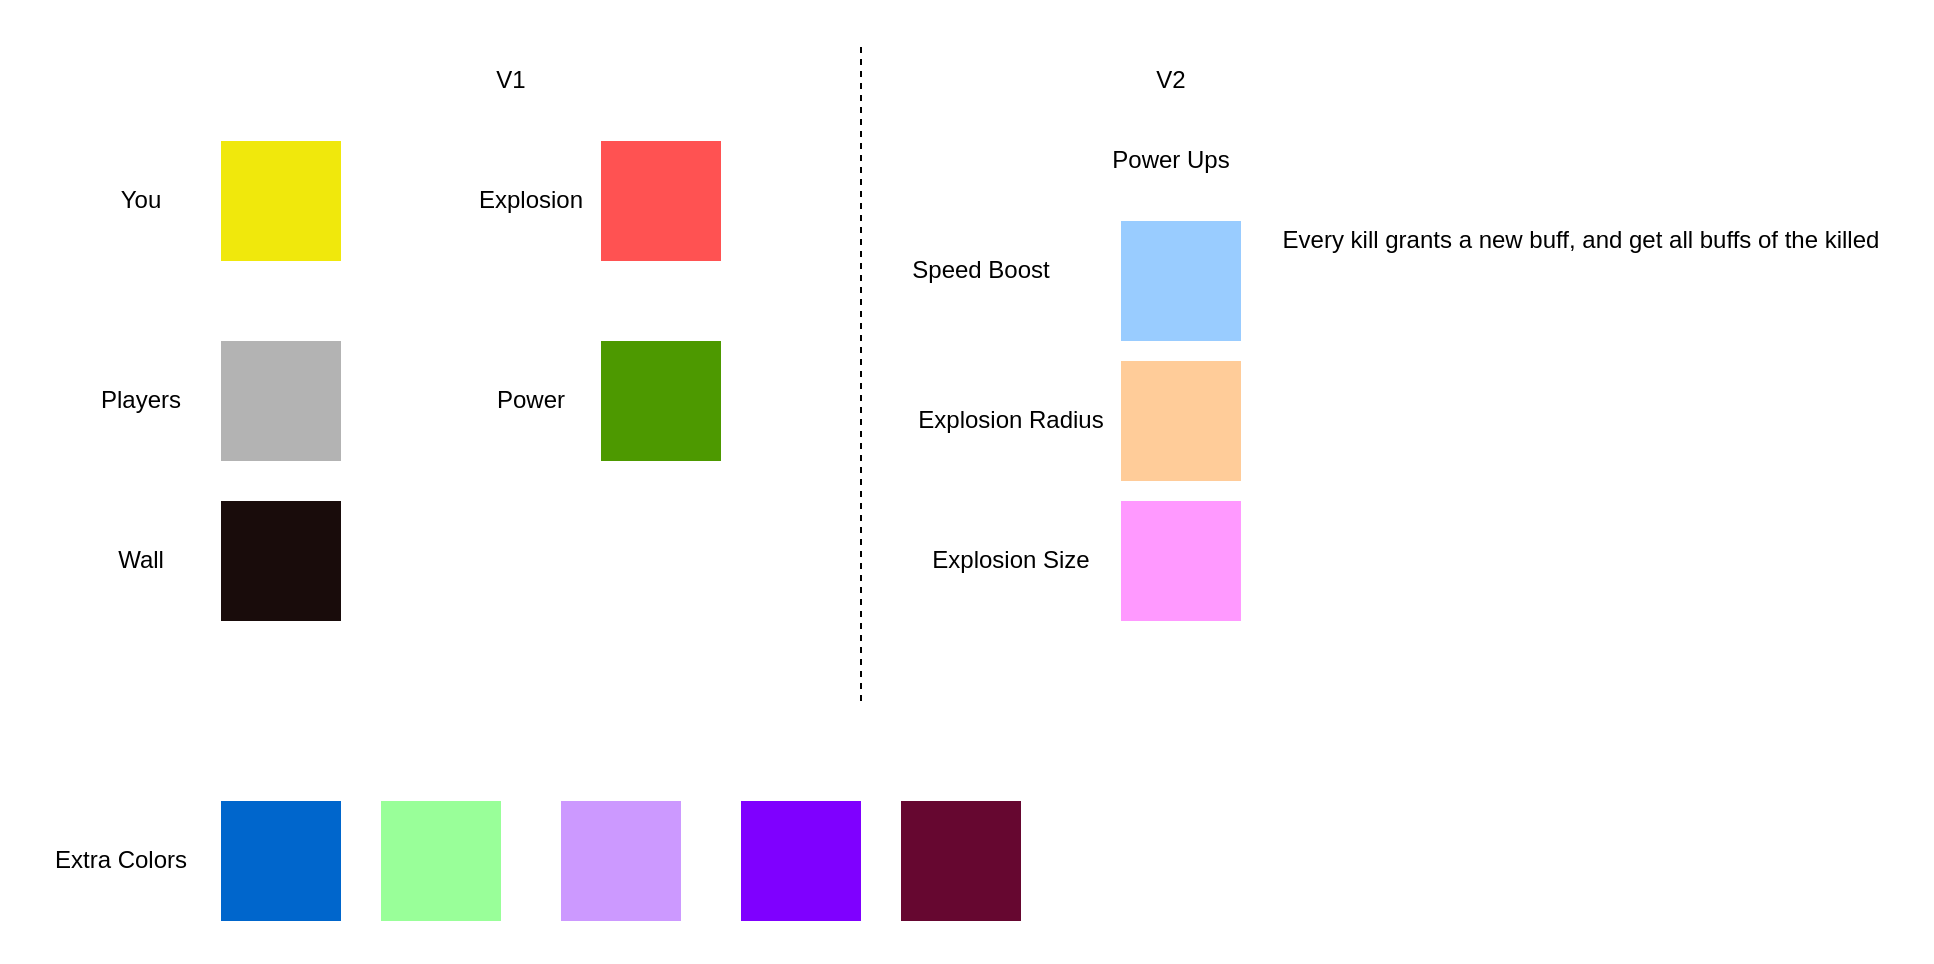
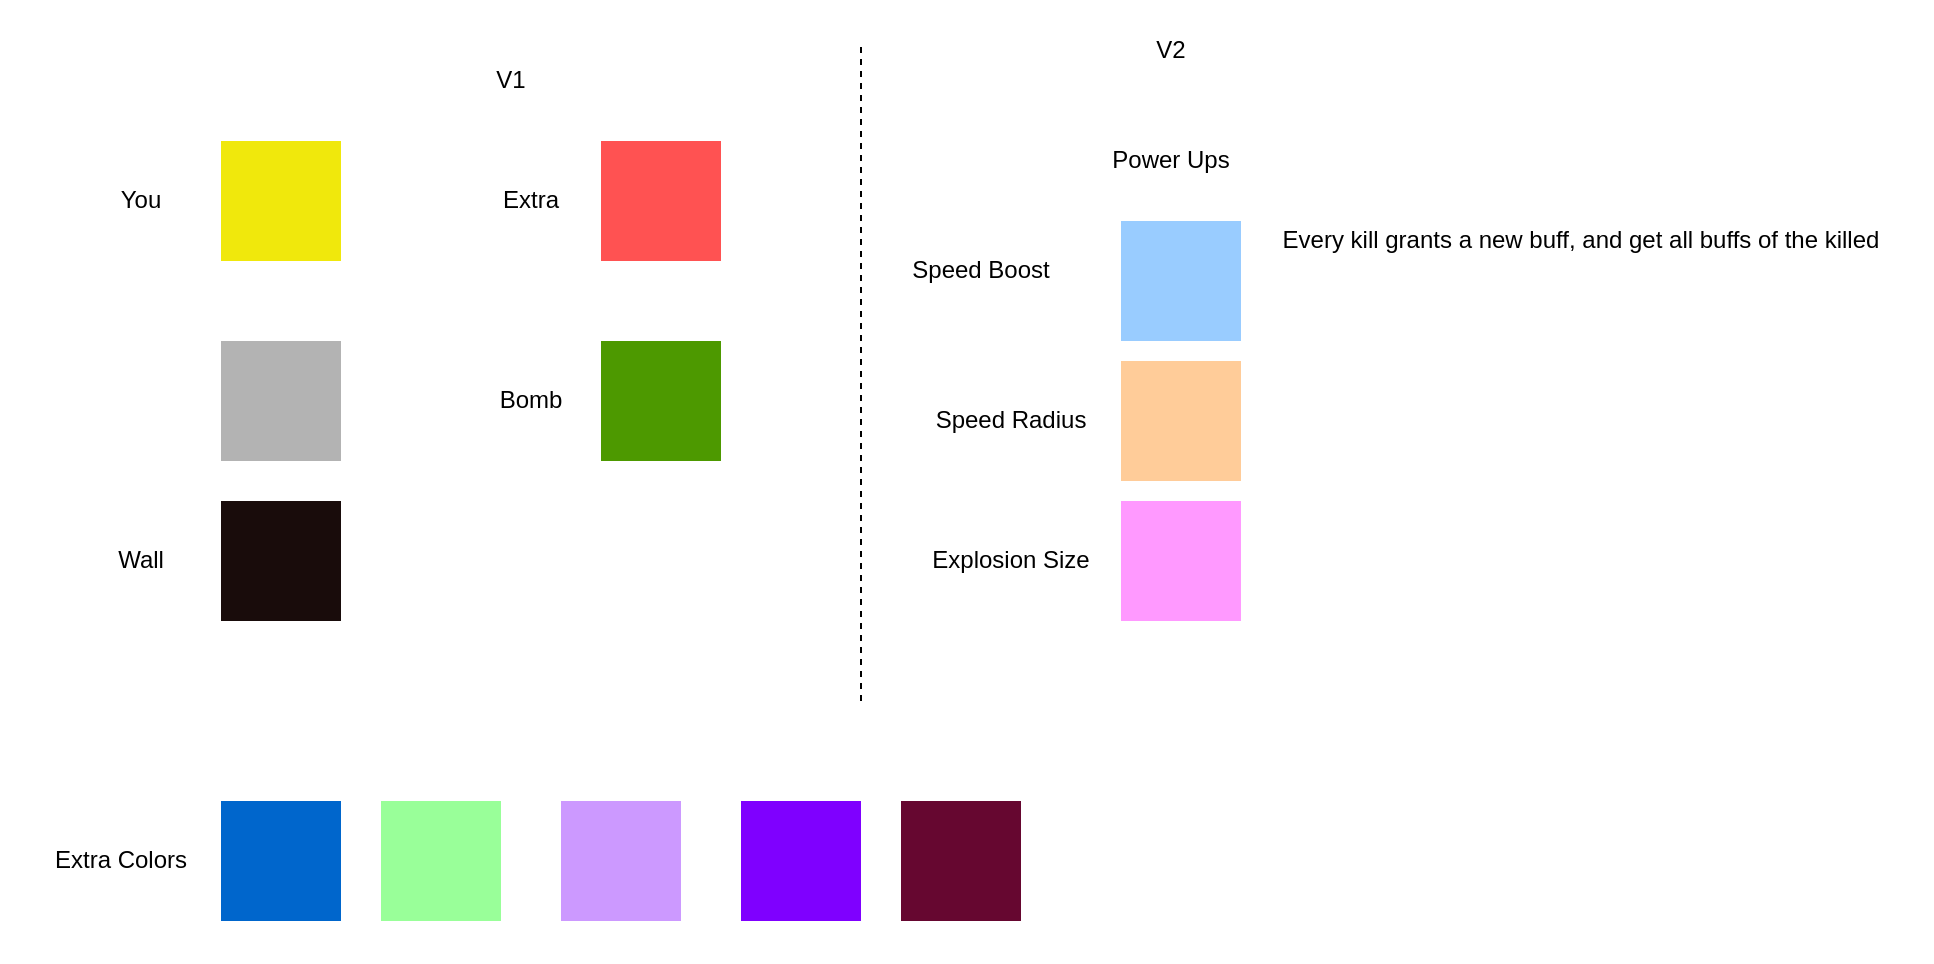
- <mxCell id="14" value="V2" style="text;html=1;align=center;verticalAlign=middle;resizable=0;points=[];autosize=1;" vertex="1" parent="1"><mxGeometry x="570" y="30" width="30" height="20" as="geometry" /></mxCell>
+ <mxCell id="14" value="V2" style="text;html=1;align=center;verticalAlign=middle;resizable=0;points=[];autosize=1;" vertex="1" parent="1"><mxGeometry x="570" y="15" width="30" height="20" as="geometry" /></mxCell>
- <mxCell id="7" value="Explosion" style="text;html=1;align=center;verticalAlign=middle;resizable=0;points=[];autosize=1;" vertex="1" parent="1"><mxGeometry x="230" y="90" width="70" height="20" as="geometry" /></mxCell>
+ <mxCell id="7" value="Extra" style="text;html=1;align=center;verticalAlign=middle;resizable=0;points=[];autosize=1;" vertex="1" parent="1"><mxGeometry x="230" y="90" width="70" height="20" as="geometry" /></mxCell>
- <mxCell id="4" value="Players" style="text;html=1;align=center;verticalAlign=middle;resizable=0;points=[];autosize=1;" vertex="1" parent="1"><mxGeometry x="40" y="190" width="60" height="20" as="geometry" /></mxCell>
- <mxCell id="9" value="Power" style="text;html=1;align=center;verticalAlign=middle;resizable=0;points=[];autosize=1;" vertex="1" parent="1"><mxGeometry x="240" y="190" width="50" height="20" as="geometry" /></mxCell>
+ <mxCell id="9" value="Bomb" style="text;html=1;align=center;verticalAlign=middle;resizable=0;points=[];autosize=1;" vertex="1" parent="1"><mxGeometry x="240" y="190" width="50" height="20" as="geometry" /></mxCell>
- <mxCell id="18" value="Explosion Radius" style="text;html=1;align=center;verticalAlign=middle;resizable=0;points=[];autosize=1;" vertex="1" parent="1"><mxGeometry x="450" y="200" width="110" height="20" as="geometry" /></mxCell>
+ <mxCell id="18" value="Speed Radius" style="text;html=1;align=center;verticalAlign=middle;resizable=0;points=[];autosize=1;" vertex="1" parent="1"><mxGeometry x="450" y="200" width="110" height="20" as="geometry" /></mxCell>
